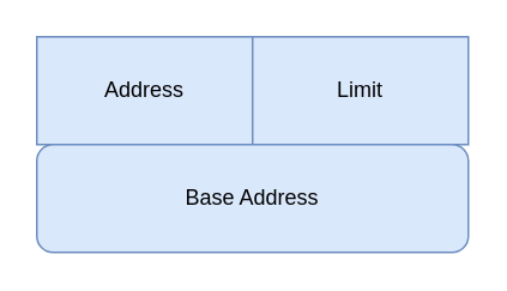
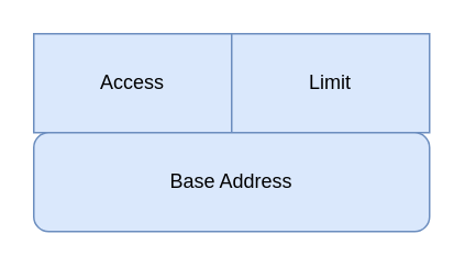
- <mxCell id="2" value="Address" style="rounded=0;whiteSpace=wrap;html=1;fillColor=#dae8fc;strokeColor=#6c8ebf;" vertex="1" parent="1"><mxGeometry x="20" y="20" width="120" height="60" as="geometry" /></mxCell>
+ <mxCell id="2" value="Access" style="rounded=0;whiteSpace=wrap;html=1;fillColor=#dae8fc;strokeColor=#6c8ebf;" vertex="1" parent="1"><mxGeometry x="20" y="20" width="120" height="60" as="geometry" /></mxCell>
